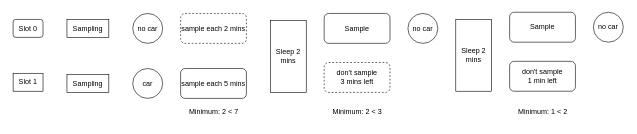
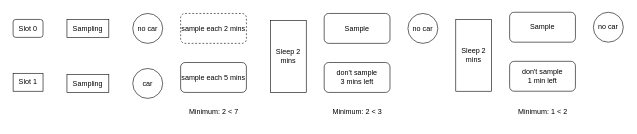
- <mxCell id="13" value="don't sample&lt;br&gt;3 mins left" style="rounded=1;whiteSpace=wrap;html=1;dashed=1;" parent="1" vertex="1"><mxGeometry x="540" y="104" width="110" height="50" as="geometry" /></mxCell>
+ <mxCell id="13" value="don't sample&lt;br&gt;3 mins left" style="rounded=1;whiteSpace=wrap;html=1;" parent="1" vertex="1"><mxGeometry x="540" y="104" width="110" height="50" as="geometry" /></mxCell>
- <mxCell id="9" value="sample each 5 mins" style="rounded=1;whiteSpace=wrap;html=1;" parent="1" vertex="1"><mxGeometry x="300" y="114" width="110" height="50" as="geometry" /></mxCell>
+ <mxCell id="9" value="sample each 5 mins" style="rounded=1;whiteSpace=wrap;html=1;" parent="1" vertex="1"><mxGeometry x="300" y="104" width="110" height="50" as="geometry" /></mxCell>
